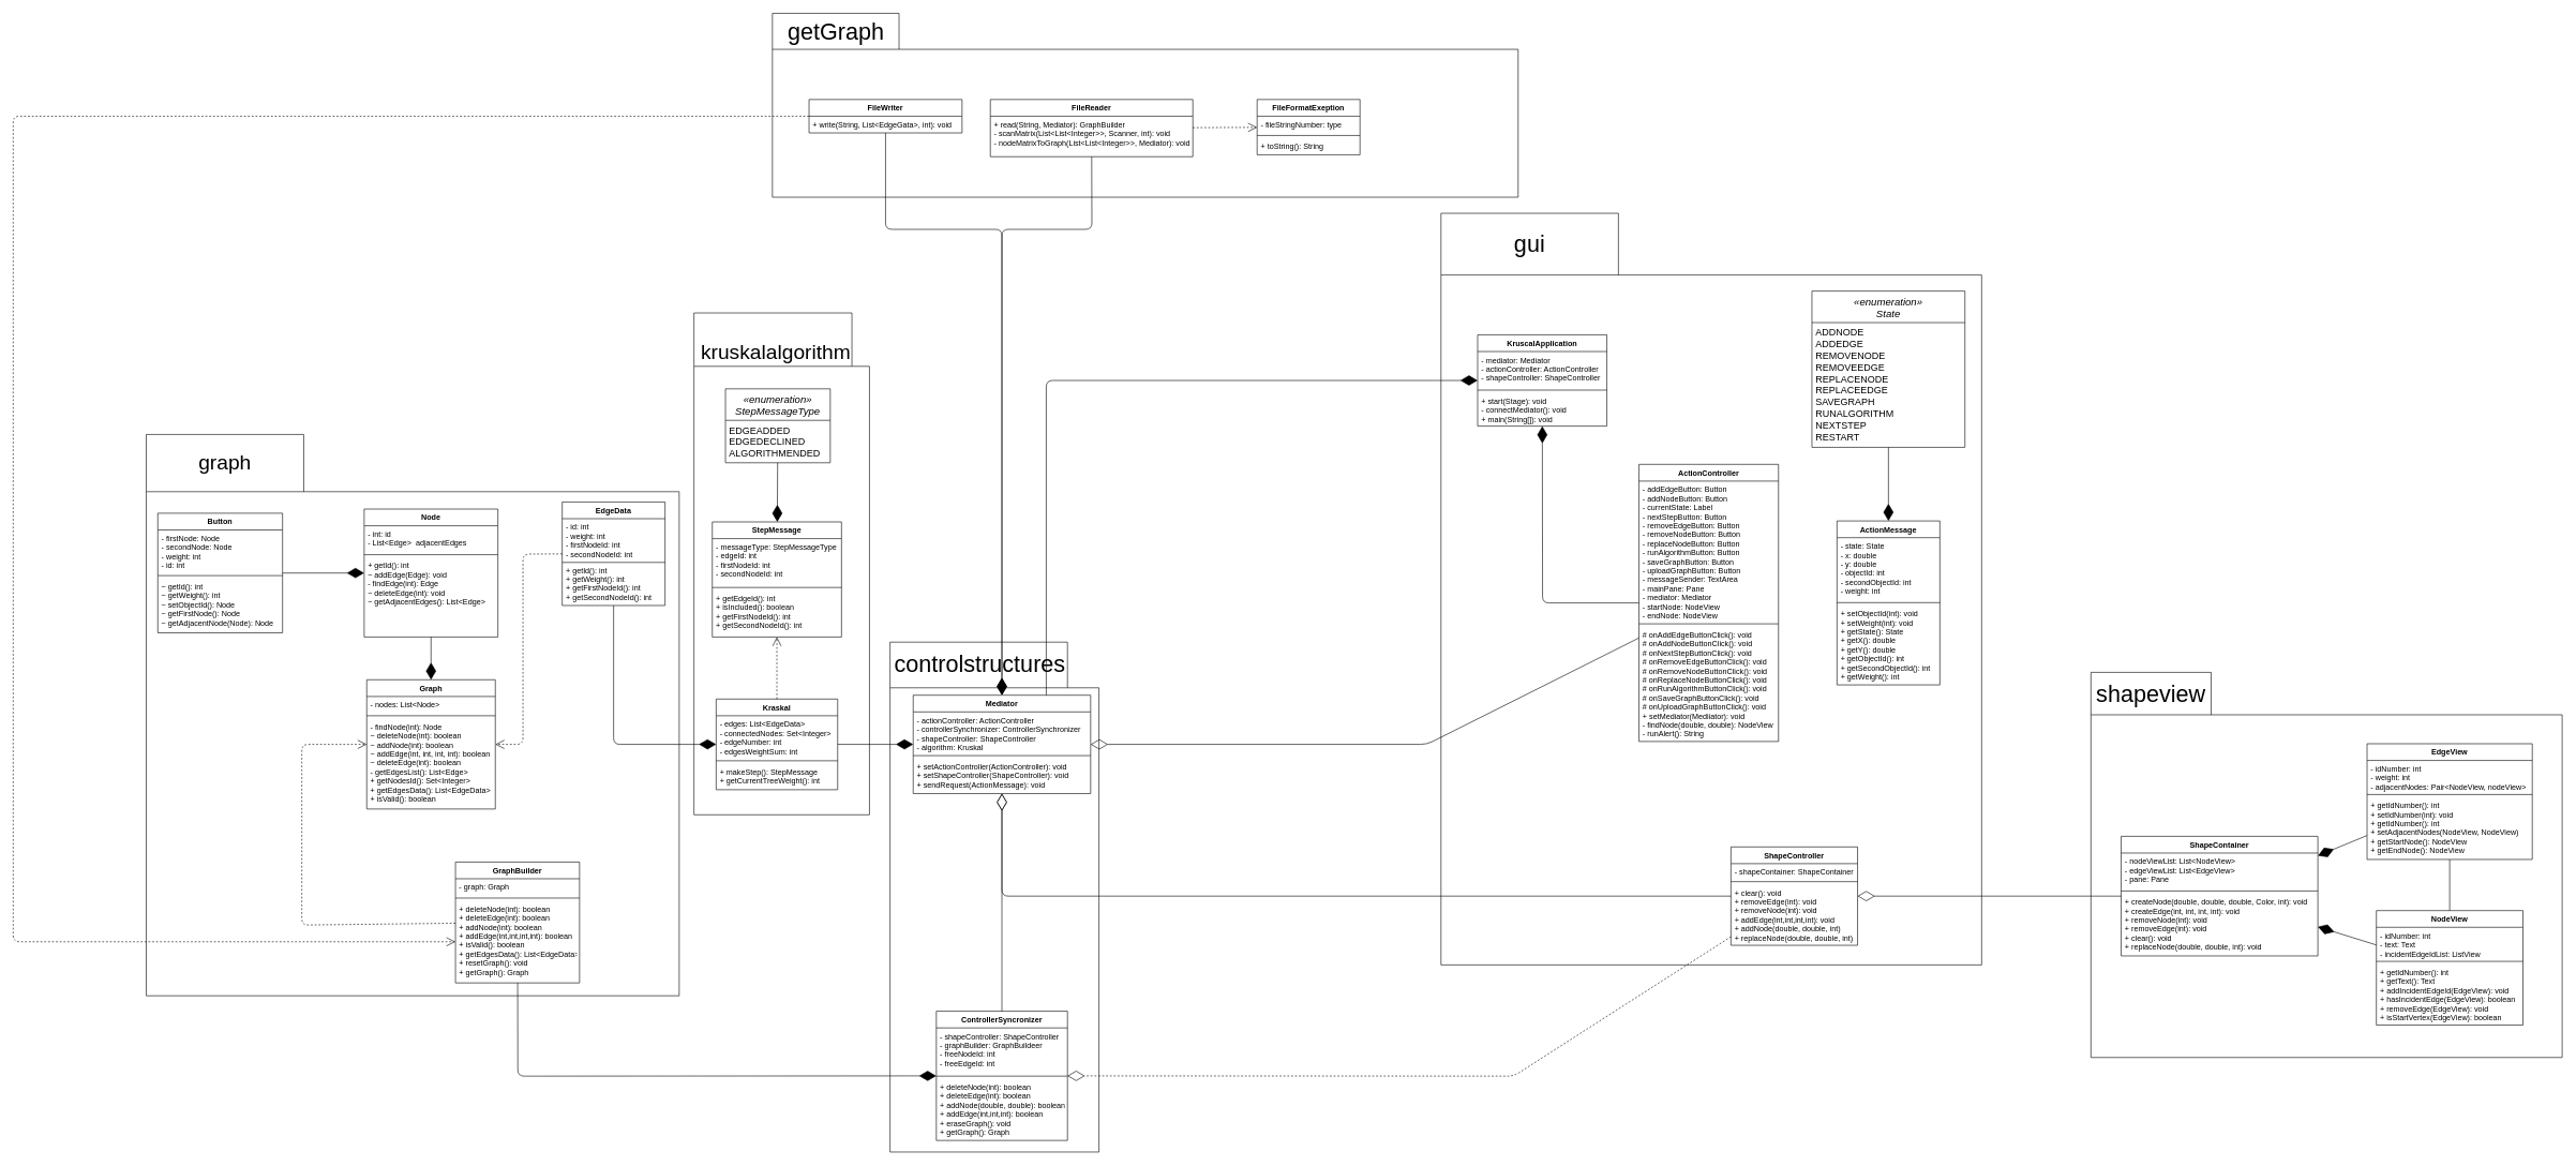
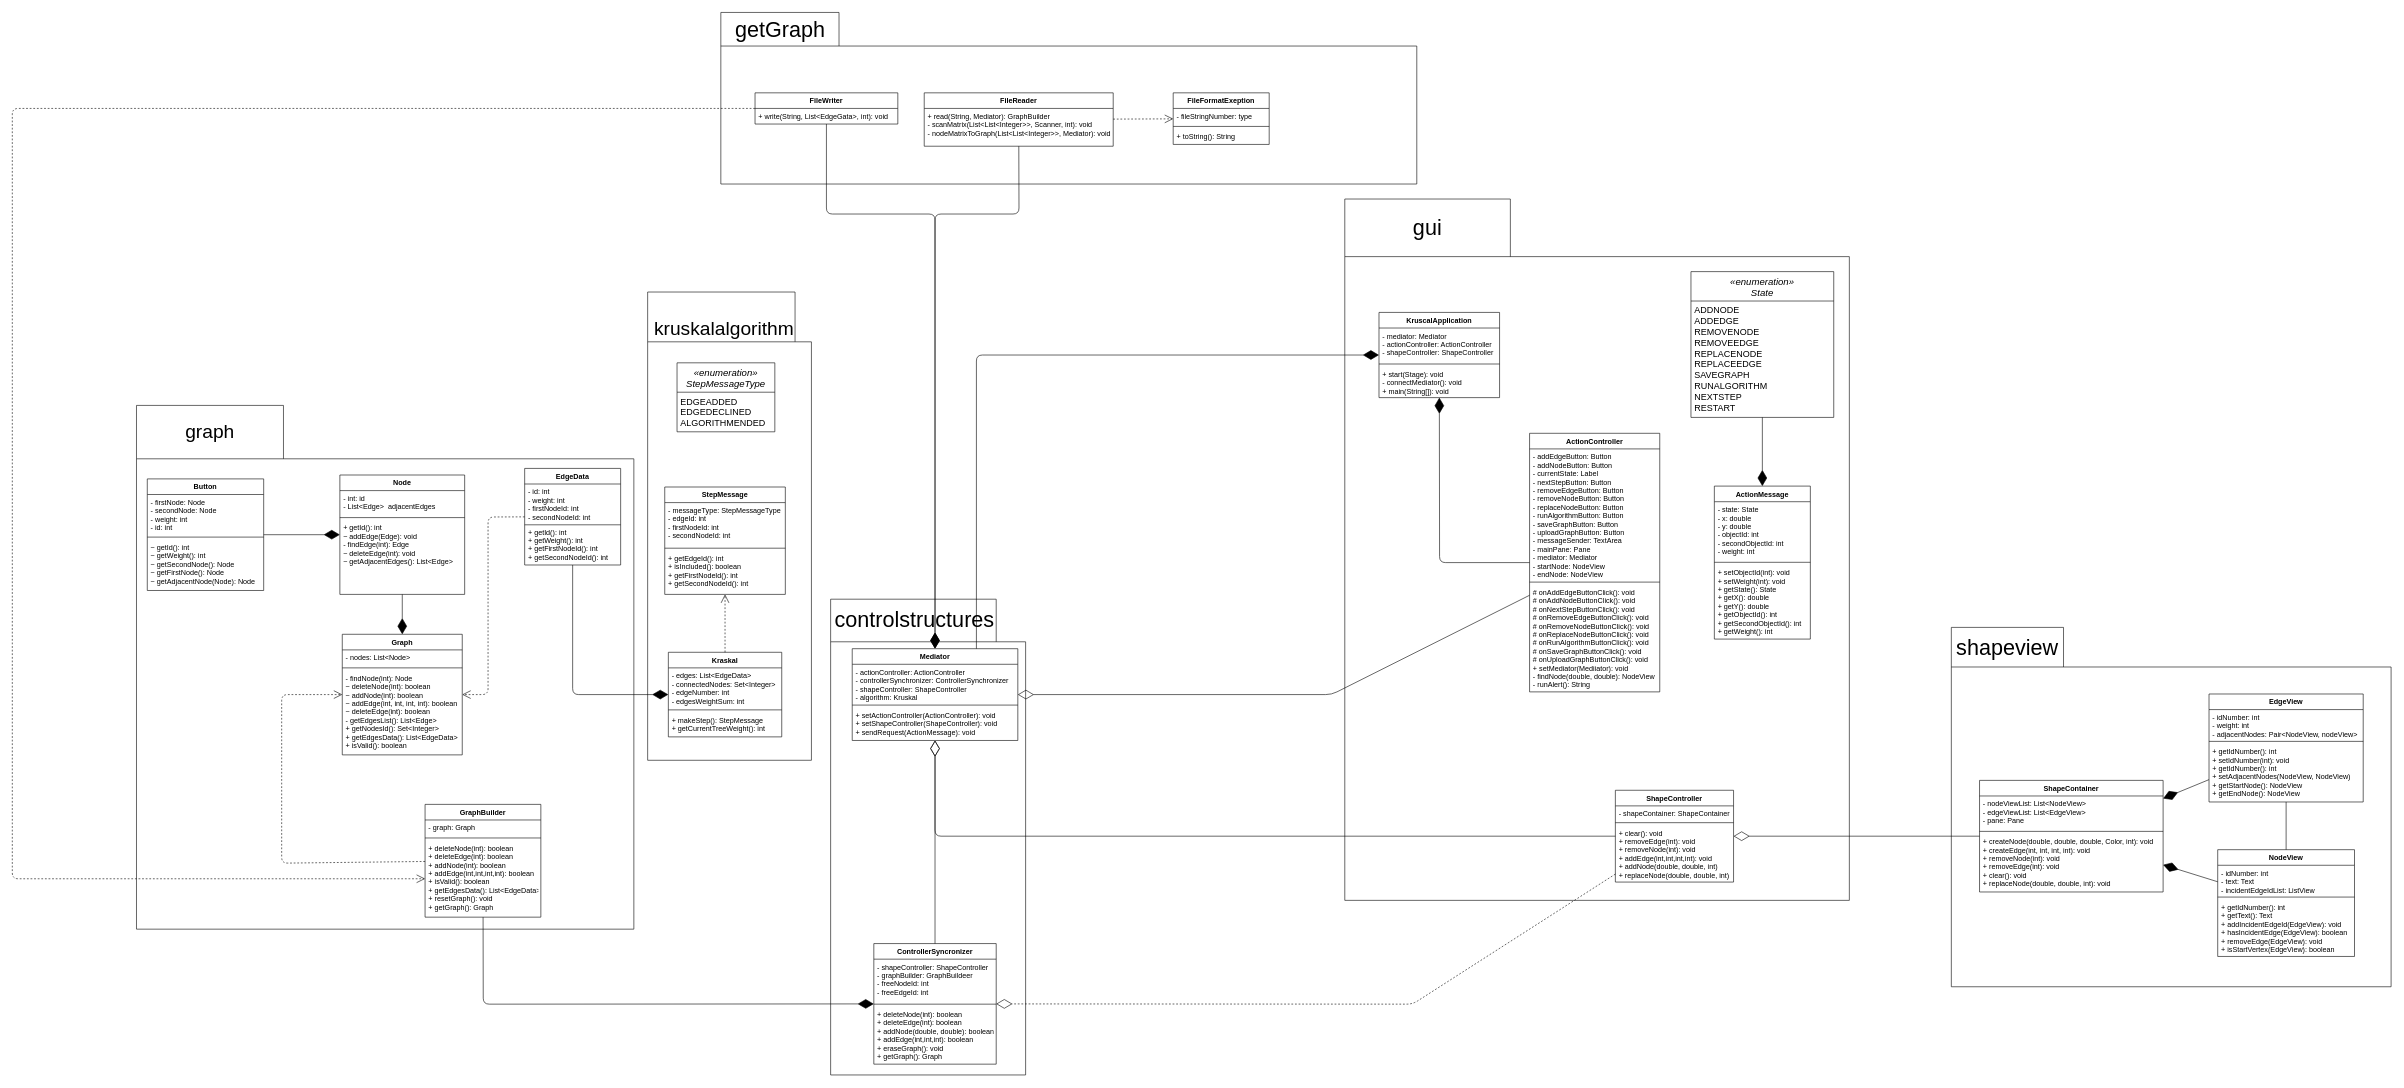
- <mxCell id="51" value="" style="endArrow=diamondThin;endFill=1;endSize=24;html=1;fontSize=16;movable=0;resizable=0;rotatable=0;deletable=0;editable=0;connectable=0;" parent="1" source="49" target="24" edge="1"><mxGeometry width="160" relative="1" as="geometry"><mxPoint x="1251" y="695" as="sourcePoint" /><mxPoint x="1245" y="783" as="targetPoint" /></mxGeometry></mxCell>
- <mxCell id="40" value="~ getId(): int&#10;~ getWeight(): int&#10;~ setObjectId(): Node&#10;~ getFirstNode(): Node&#10;~ getAdjacentNode(Node): Node&#10;" style="text;strokeColor=none;fillColor=none;align=left;verticalAlign=top;spacingLeft=4;spacingRight=4;overflow=hidden;rotatable=0;points=[[0,0.5],[1,0.5]];portConstraint=eastwest;movable=0;resizable=0;deletable=0;editable=0;connectable=0;" parent="37" vertex="1"><mxGeometry y="101" width="194" height="85" as="geometry" /></mxCell>
+ <mxCell id="40" value="~ getId(): int&#10;~ getWeight(): int&#10;~ getSecondNode(): Node&#10;~ getFirstNode(): Node&#10;~ getAdjacentNode(Node): Node&#10;" style="text;strokeColor=none;fillColor=none;align=left;verticalAlign=top;spacingLeft=4;spacingRight=4;overflow=hidden;rotatable=0;points=[[0,0.5],[1,0.5]];portConstraint=eastwest;movable=0;resizable=0;deletable=0;editable=0;connectable=0;" parent="37" vertex="1"><mxGeometry y="101" width="194" height="85" as="geometry" /></mxCell>
- <mxCell id="66" value="" style="endArrow=diamondThin;endFill=1;endSize=24;html=1;fontSize=12;" edge="1" parent="1" source="28" target="33"><mxGeometry width="160" relative="1" as="geometry"><mxPoint x="1363" y="1130" as="sourcePoint" /><mxPoint x="1572" y="1118" as="targetPoint" /></mxGeometry></mxCell>
